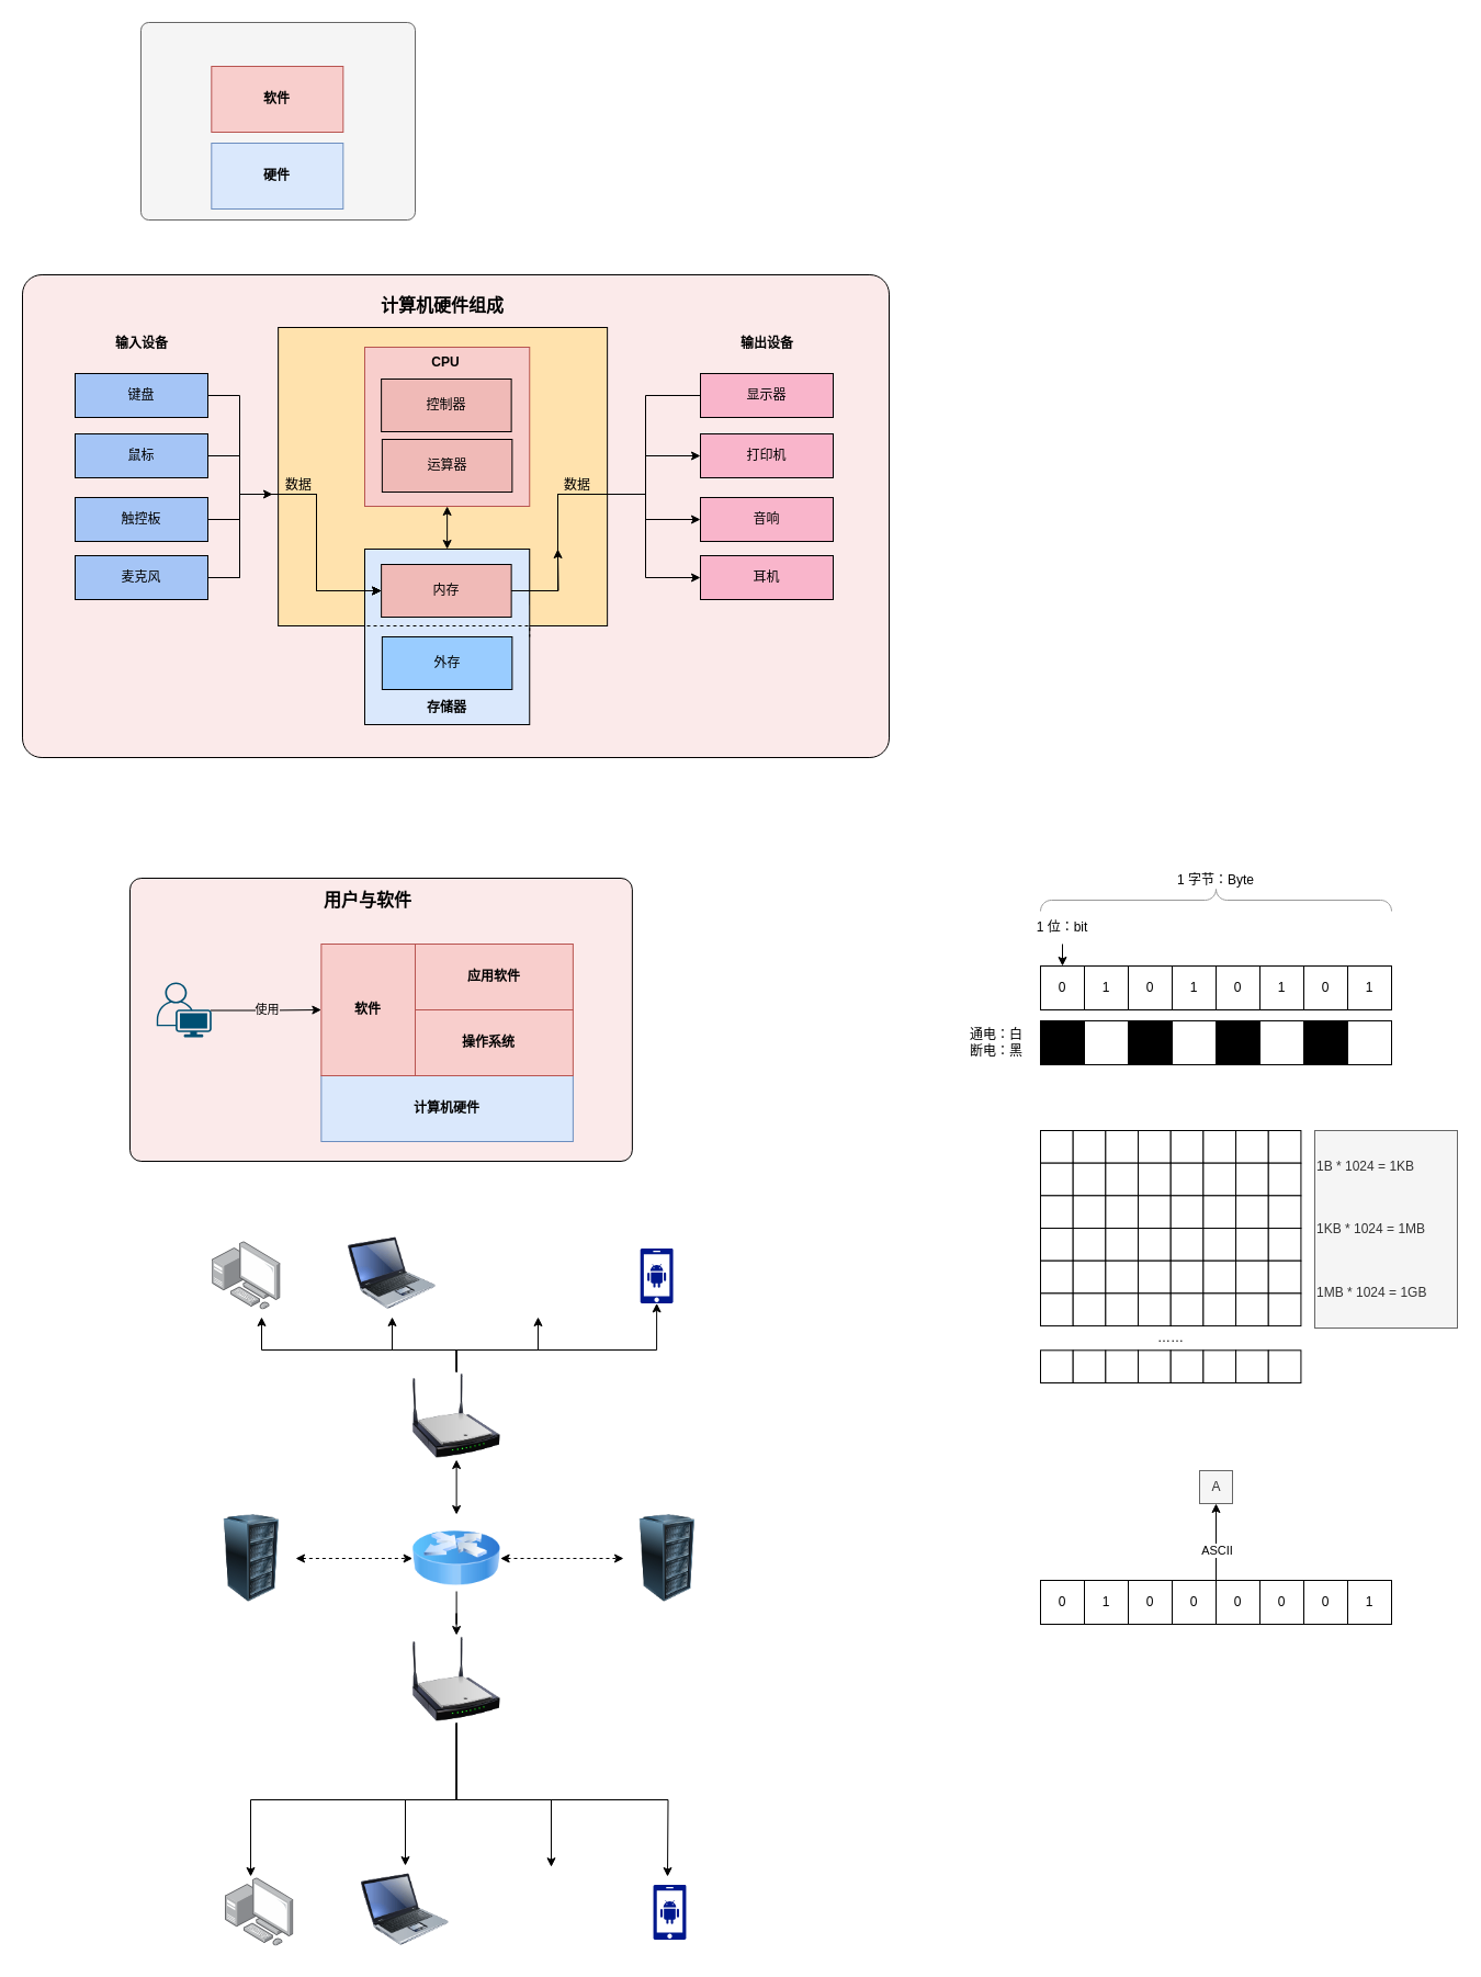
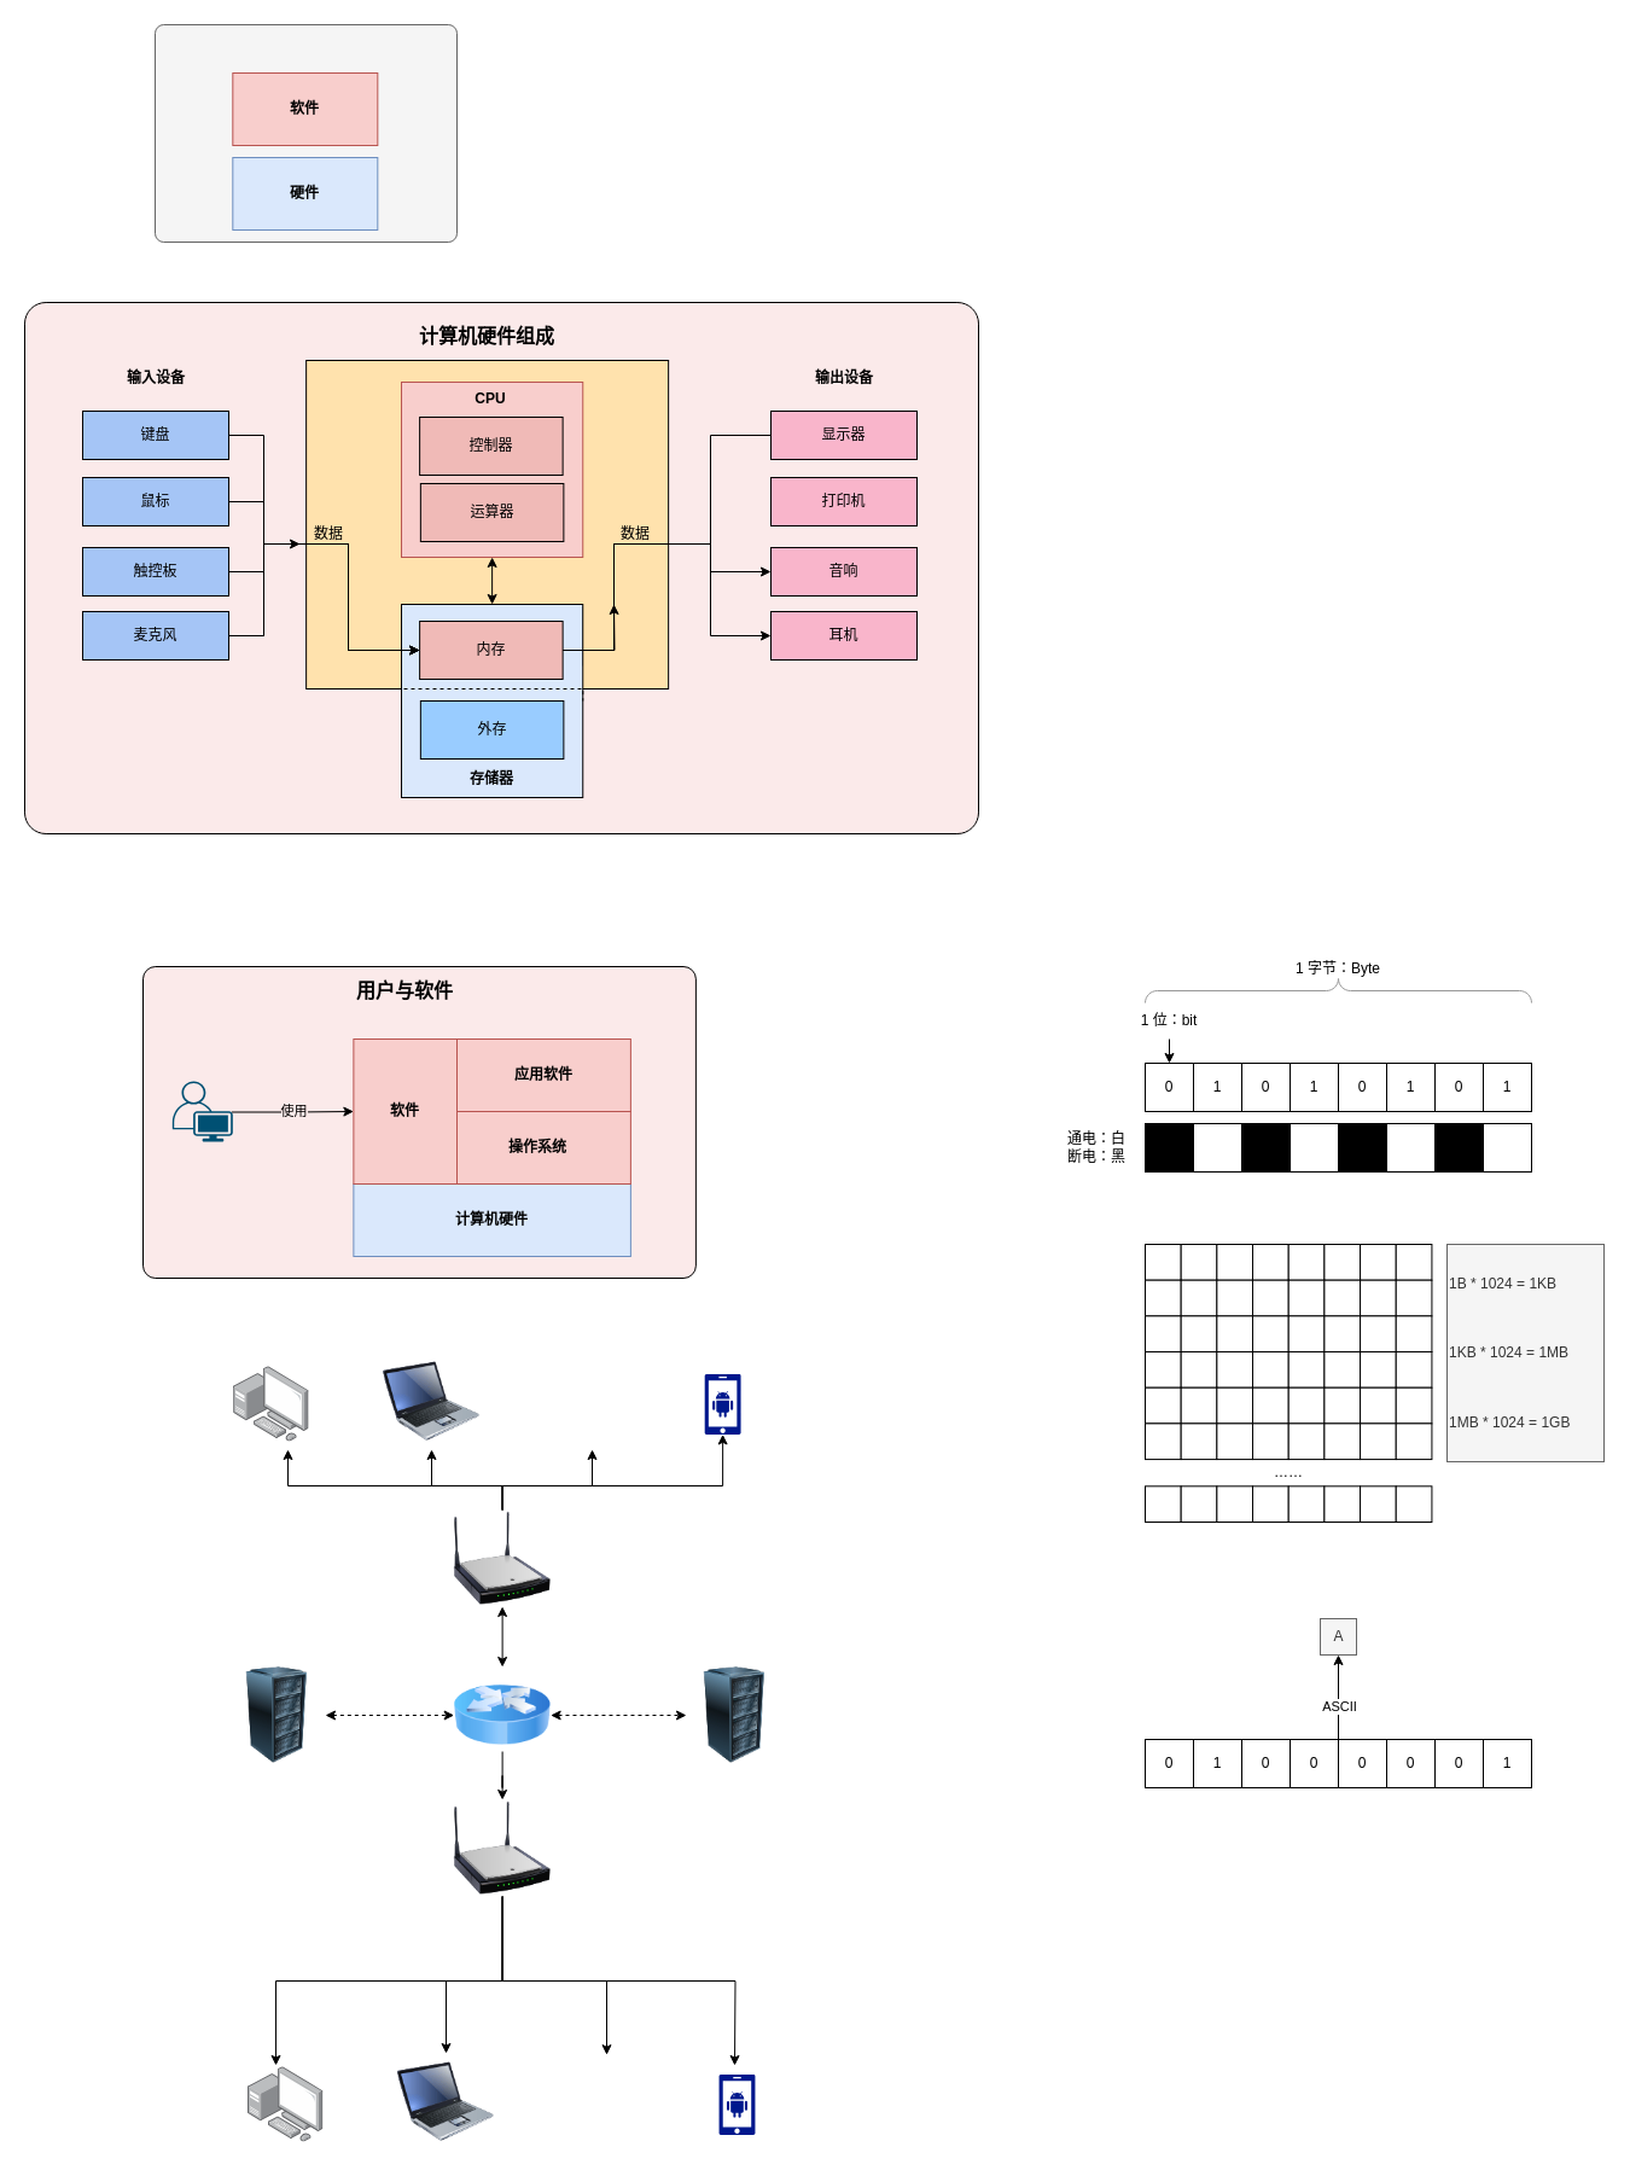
- <mxCell id="37" style="edgeStyle=orthogonalEdgeStyle;rounded=0;orthogonalLoop=1;jettySize=auto;html=1;exitX=1;exitY=0.5;exitDx=0;exitDy=0;entryX=0;entryY=0.5;entryDx=0;entryDy=0;shadow=0;endArrow=classic;endFill=1;" parent="1" source="29" target="14" edge="1"><mxGeometry relative="1" as="geometry"><Array as="points"><mxPoint x="508" y="538" /><mxPoint x="508" y="450" /><mxPoint x="588" y="450" /><mxPoint x="588" y="415" /></Array></mxGeometry></mxCell>
